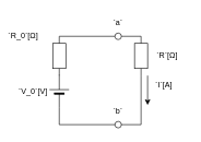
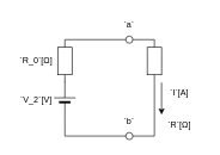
- <mxCell id="8" value="`R_0`[Ω]" style="text;html=1;strokeColor=none;fillColor=none;align=center;verticalAlign=middle;whiteSpace=wrap;rounded=0;" parent="1" vertex="1"><mxGeometry x="5" y="40" width="60" height="30" as="geometry" /></mxCell>
+ <mxCell id="8" value="`R_0`[Ω]" style="text;html=1;strokeColor=none;fillColor=none;align=center;verticalAlign=middle;whiteSpace=wrap;rounded=0;" parent="1" vertex="1"><mxGeometry x="20" y="70" width="60" height="30" as="geometry" /></mxCell>
- <mxCell id="9" value="`R`[Ω]" style="text;html=1;strokeColor=none;fillColor=none;align=center;verticalAlign=middle;whiteSpace=wrap;rounded=0;" parent="1" vertex="1"><mxGeometry x="225" y="70" width="60" height="30" as="geometry" /></mxCell>
+ <mxCell id="9" value="`R`[Ω]" style="text;html=1;strokeColor=none;fillColor=none;align=center;verticalAlign=middle;whiteSpace=wrap;rounded=0;" parent="1" vertex="1"><mxGeometry x="220" y="160" width="60" height="30" as="geometry" /></mxCell>
- <mxCell id="10" value="`V_0`[V]" style="text;html=1;strokeColor=none;fillColor=none;align=center;verticalAlign=middle;whiteSpace=wrap;rounded=0;" parent="1" vertex="1"><mxGeometry x="20" y="124" width="60" height="30" as="geometry" /></mxCell>
+ <mxCell id="10" value="`V_2`[V]" style="text;html=1;strokeColor=none;fillColor=none;align=center;verticalAlign=middle;whiteSpace=wrap;rounded=0;" parent="1" vertex="1"><mxGeometry x="20" y="124" width="60" height="30" as="geometry" /></mxCell>
